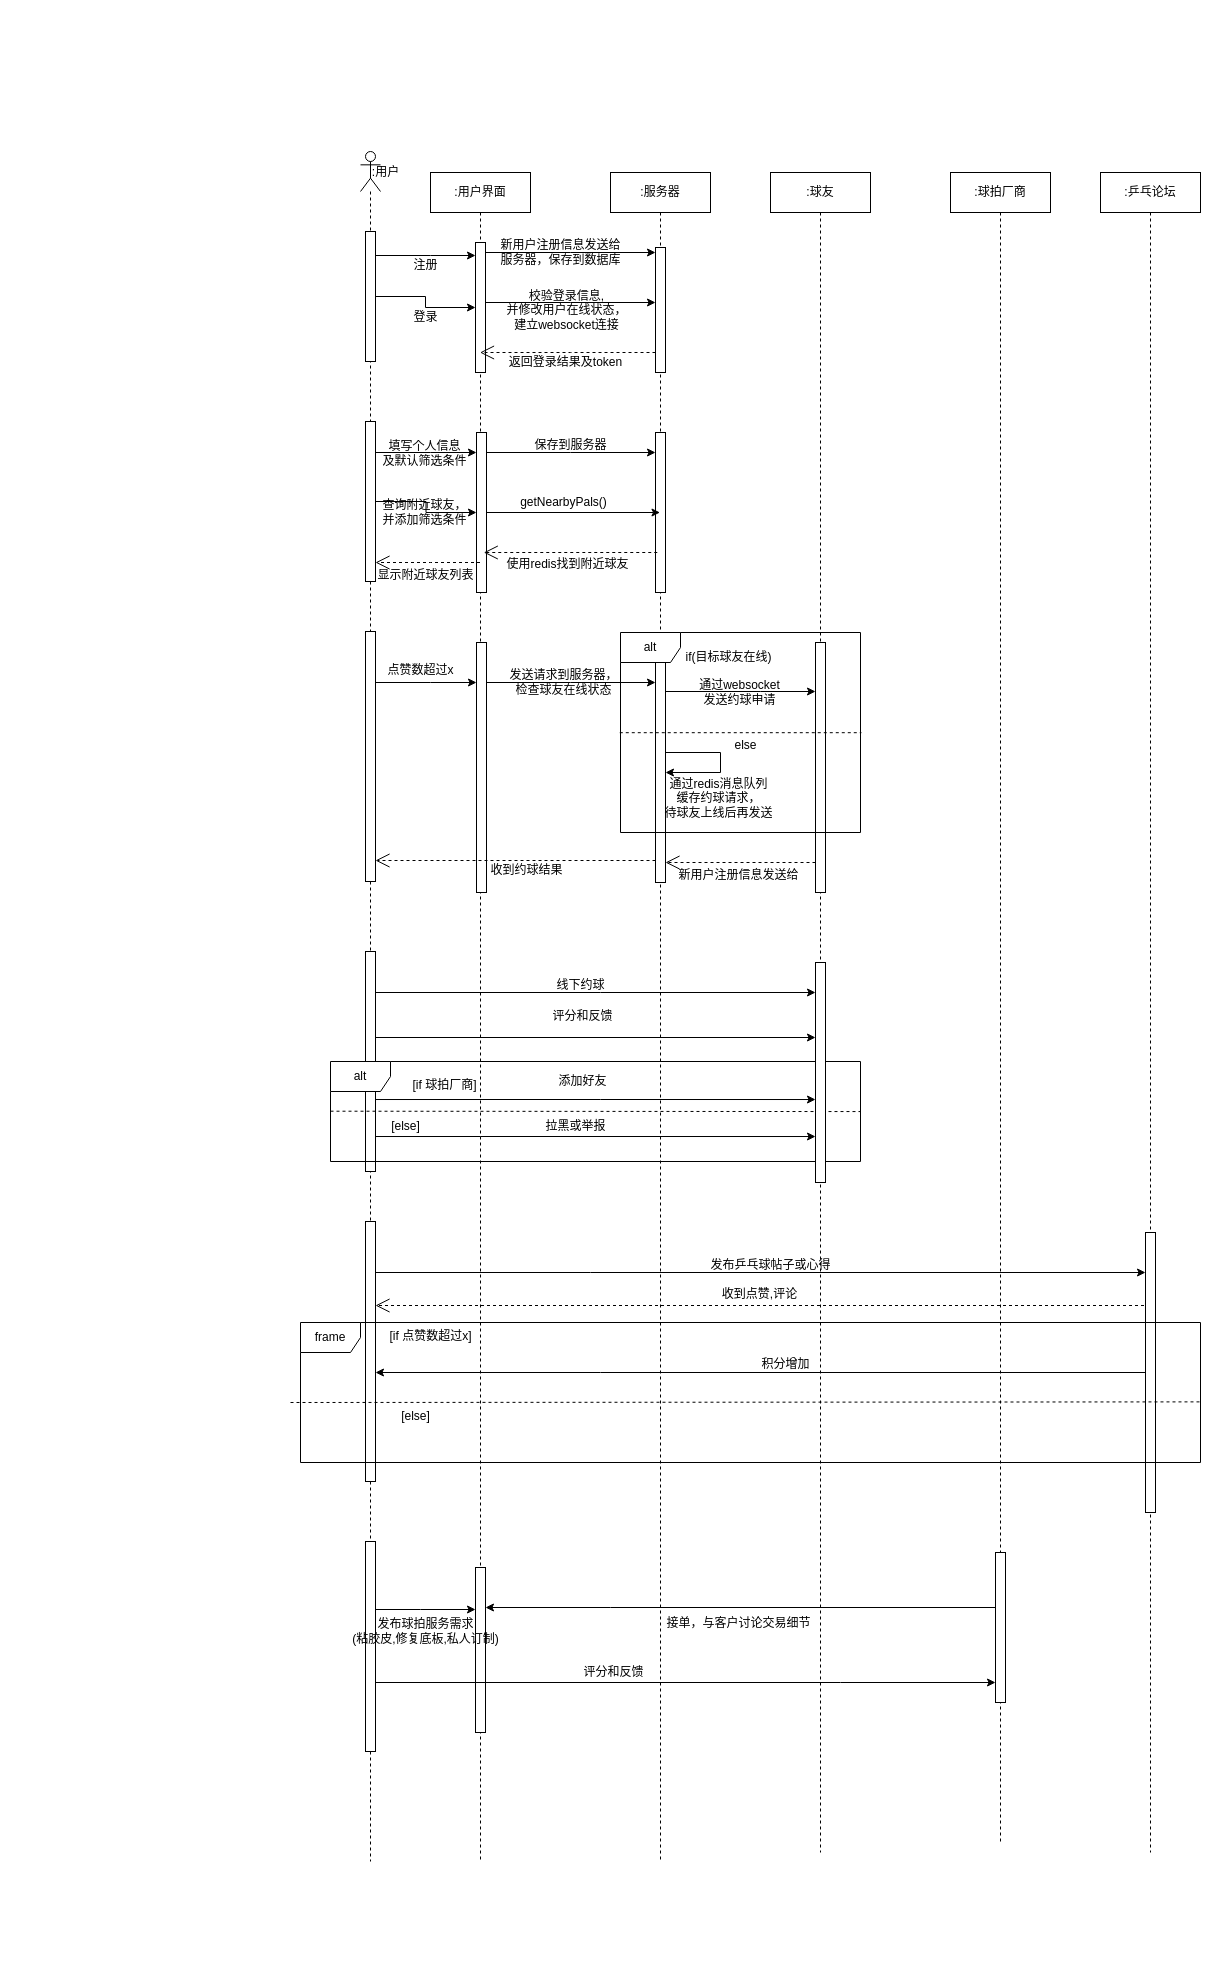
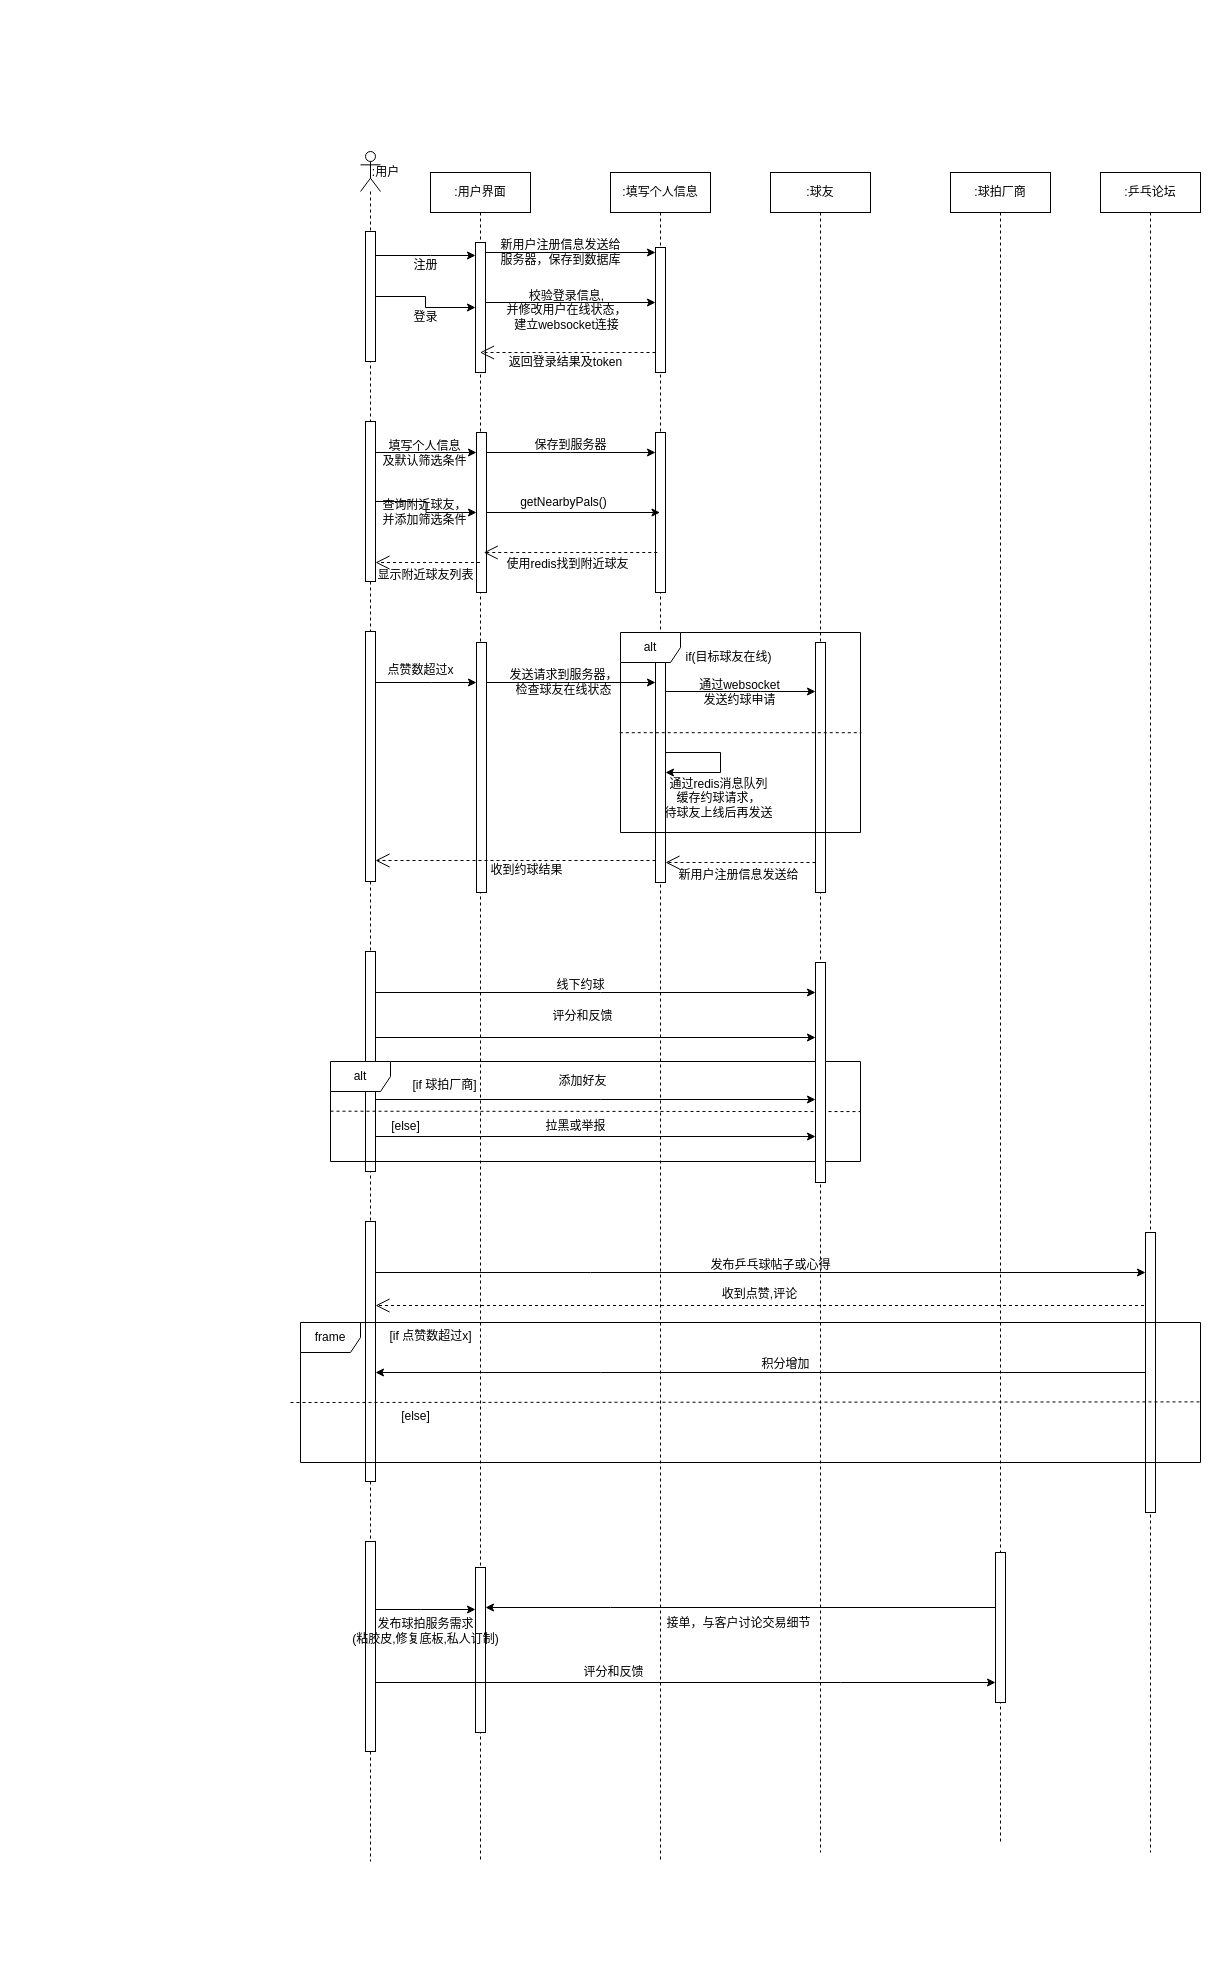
- <mxCell id="7" value=":服务器" style="shape=umlLifeline;perimeter=lifelinePerimeter;whiteSpace=wrap;html=1;container=1;dropTarget=0;collapsible=0;recursiveResize=0;outlineConnect=0;portConstraint=eastwest;newEdgeStyle={&quot;curved&quot;:0,&quot;rounded&quot;:0};" parent="1" vertex="1"><mxGeometry x="610" y="172" width="100" height="1690" as="geometry" /></mxCell>
+ <mxCell id="7" value=":填写个人信息" style="shape=umlLifeline;perimeter=lifelinePerimeter;whiteSpace=wrap;html=1;container=1;dropTarget=0;collapsible=0;recursiveResize=0;outlineConnect=0;portConstraint=eastwest;newEdgeStyle={&quot;curved&quot;:0,&quot;rounded&quot;:0};" parent="1" vertex="1"><mxGeometry x="610" y="172" width="100" height="1690" as="geometry" /></mxCell>
- <mxCell id="72" value="else" style="text;html=1;align=center;verticalAlign=middle;resizable=0;points=[];autosize=1;strokeColor=none;fillColor=none;" parent="1" vertex="1"><mxGeometry x="720" y="730" width="50" height="30" as="geometry" /></mxCell>
